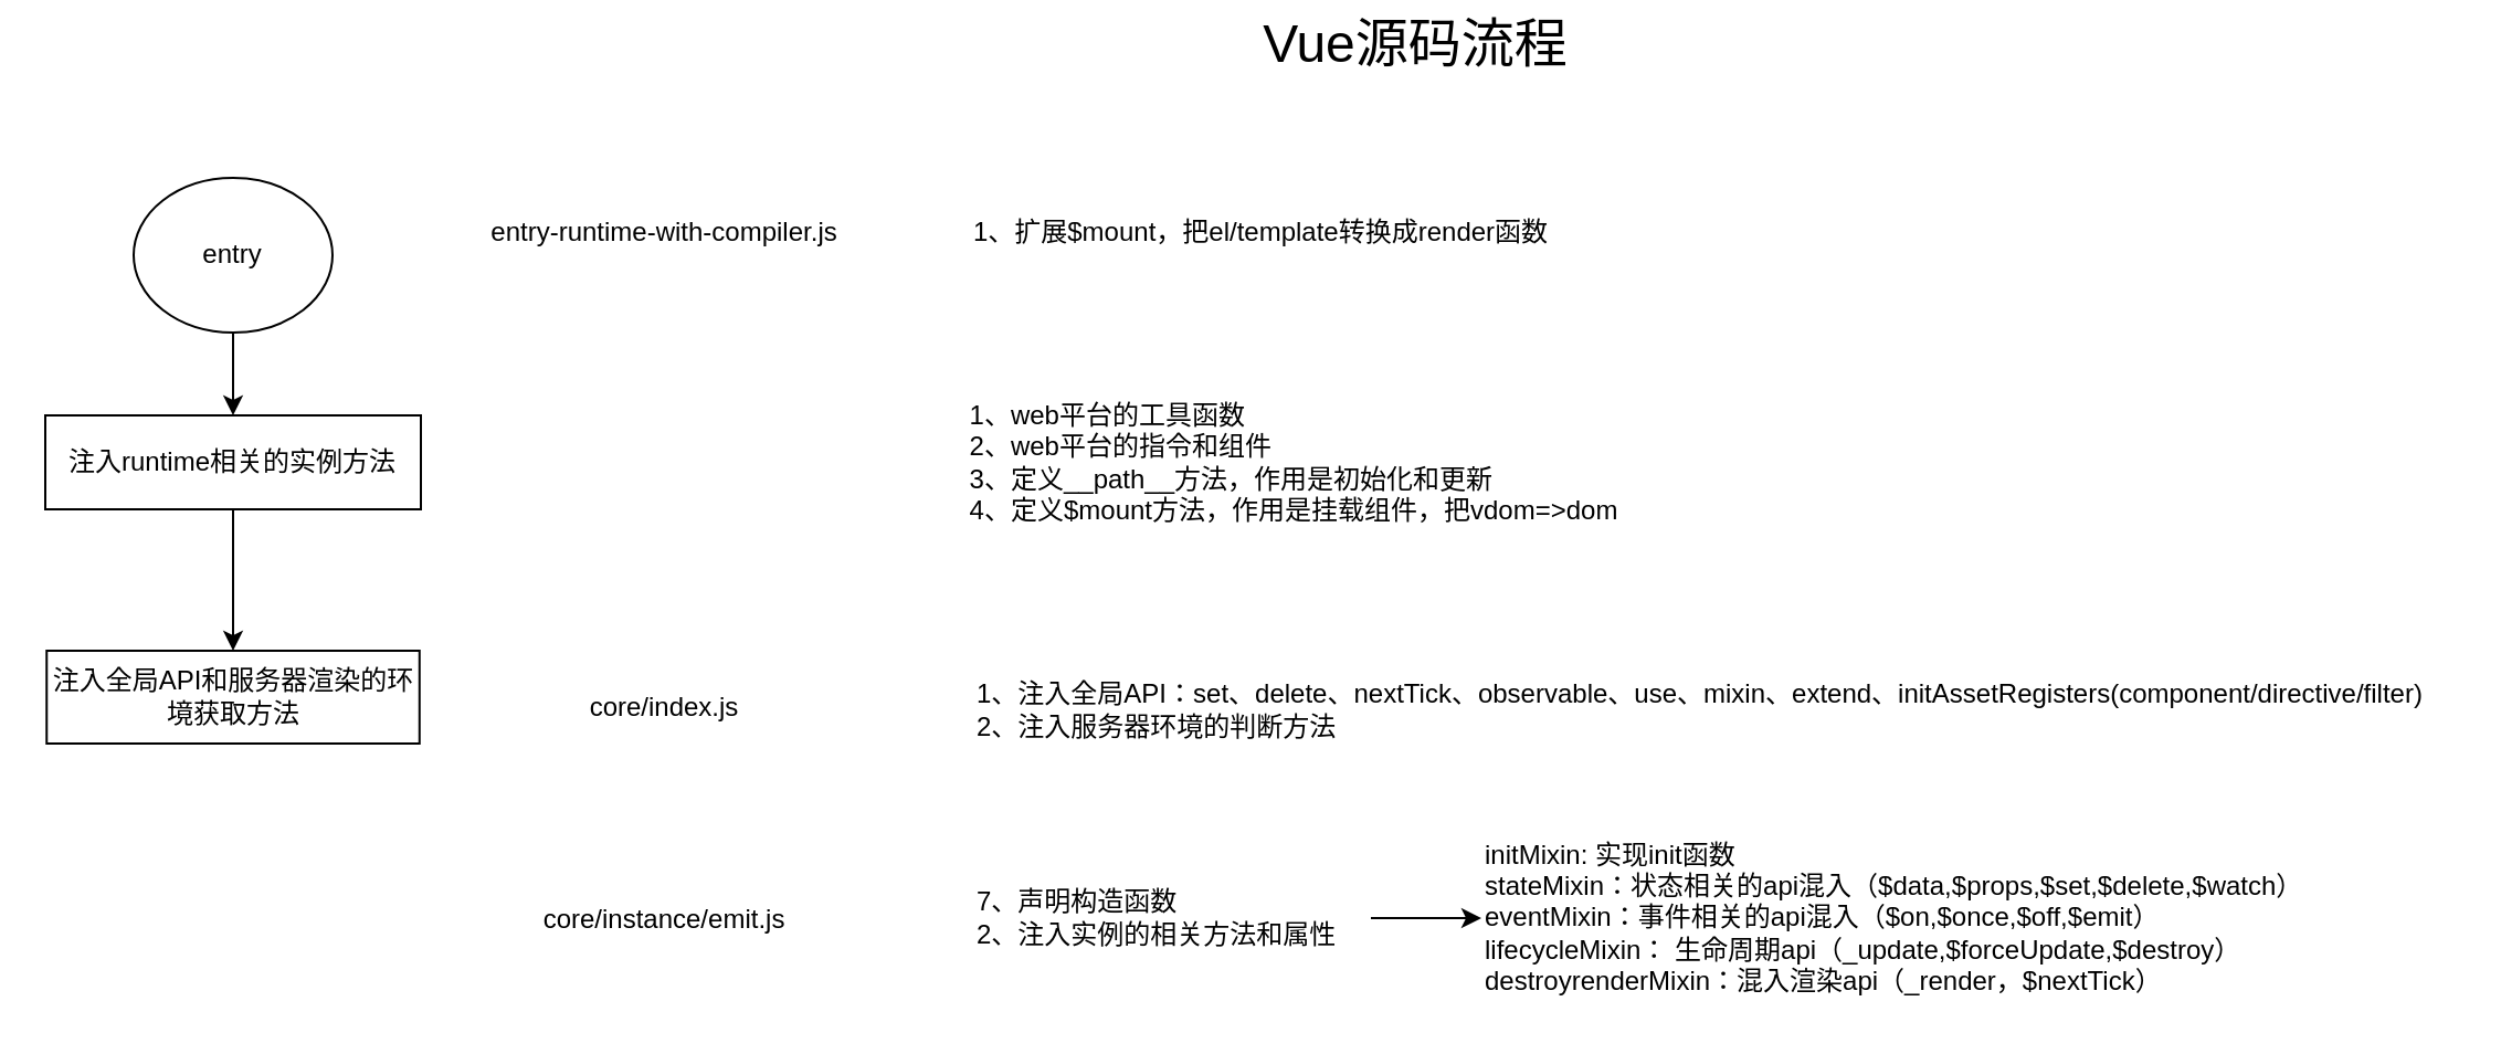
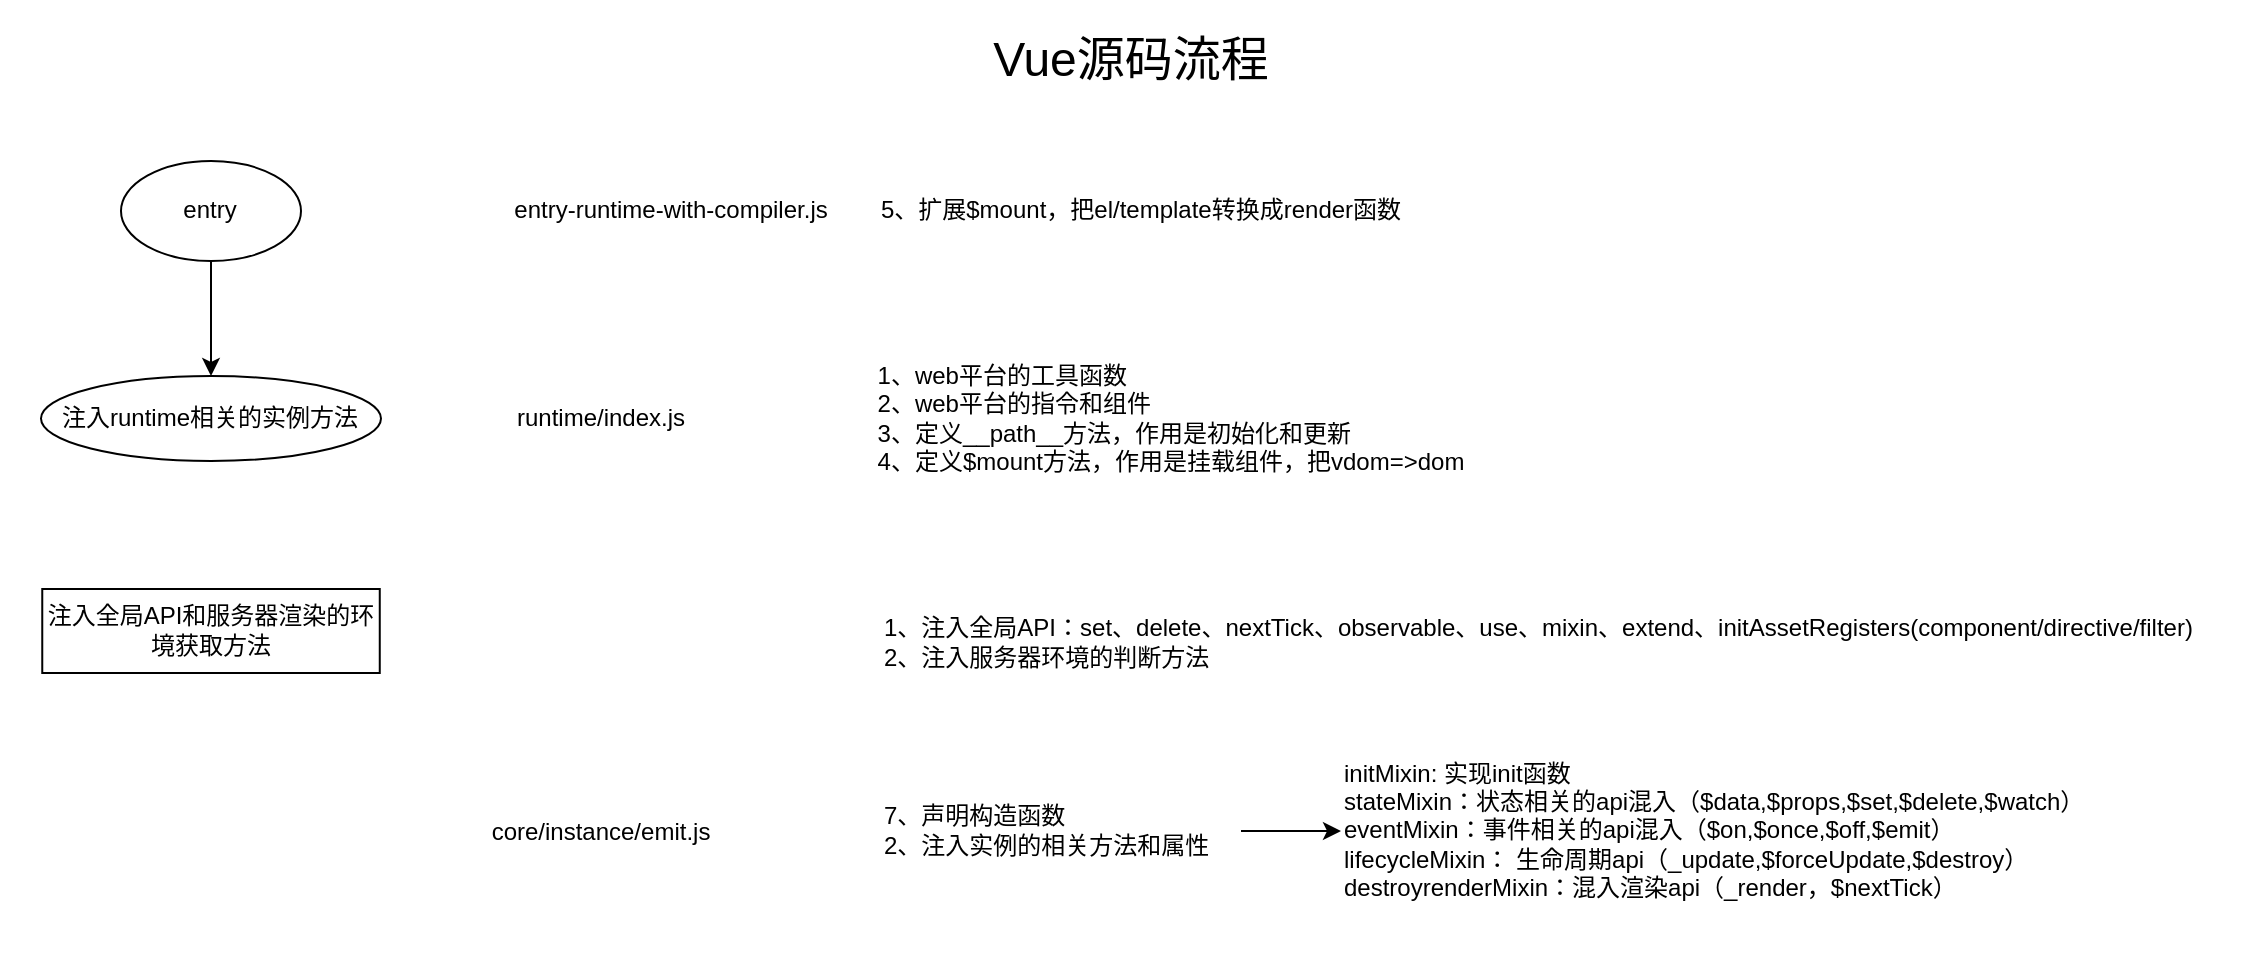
- <mxCell id="2" value="&lt;span style=&quot;font-size: 24px&quot;&gt;Vue源码流程&lt;/span&gt;" style="text;html=1;align=center;verticalAlign=middle;resizable=0;points=[];autosize=1;" vertex="1" parent="1"><mxGeometry x="565" y="10" width="150" height="20" as="geometry" /></mxCell>
+ <mxCell id="2" value="&lt;span style=&quot;font-size: 24px&quot;&gt;Vue源码流程&lt;/span&gt;" style="text;html=1;align=center;verticalAlign=middle;resizable=0;points=[];autosize=1;" vertex="1" parent="1"><mxGeometry x="490" y="20" width="150" height="20" as="geometry" /></mxCell>
- <mxCell id="7" value="entry-runtime-with-compiler.js" style="text;html=1;align=center;verticalAlign=middle;resizable=0;points=[];autosize=1;" vertex="1" parent="1"><mxGeometry x="215" y="95" width="170" height="20" as="geometry" /></mxCell>
+ <mxCell id="7" value="entry-runtime-with-compiler.js" style="text;html=1;align=center;verticalAlign=middle;resizable=0;points=[];autosize=1;" vertex="1" parent="1"><mxGeometry x="250" y="95" width="170" height="20" as="geometry" /></mxCell>
- <mxCell id="8" value="1、扩展$mount，把el/template转换成render函数" style="text;html=1;align=center;verticalAlign=middle;resizable=0;points=[];autosize=1;" vertex="1" parent="1"><mxGeometry x="430" y="95" width="280" height="20" as="geometry" /></mxCell>
+ <mxCell id="8" value="5、扩展$mount，把el/template转换成render函数" style="text;html=1;align=center;verticalAlign=middle;resizable=0;points=[];autosize=1;" vertex="1" parent="1"><mxGeometry x="430" y="95" width="280" height="20" as="geometry" /></mxCell>
- <mxCell id="4" value="entry" style="ellipse;whiteSpace=wrap;html=1;" vertex="1" parent="1"><mxGeometry x="60" y="80" width="90" height="70" as="geometry" /></mxCell>
+ <mxCell id="4" value="entry" style="ellipse;whiteSpace=wrap;html=1;" vertex="1" parent="1"><mxGeometry x="60" y="80" width="90" height="50" as="geometry" /></mxCell>
- <mxCell id="6" value="注入runtime相关的实例方法" style="rounded=0;whiteSpace=wrap;html=1;" vertex="1" parent="1"><mxGeometry x="20" y="187.5" width="170" height="42.5" as="geometry" /></mxCell>
+ <mxCell id="6" value="注入runtime相关的实例方法" style="ellipse;whiteSpace=wrap;html=1;" vertex="1" parent="1"><mxGeometry x="20" y="187.5" width="170" height="42.5" as="geometry" /></mxCell>
+ <mxCell id="9" value="runtime/index.js" style="text;html=1;align=center;verticalAlign=middle;resizable=0;points=[];autosize=1;" vertex="1" parent="1"><mxGeometry x="250" y="198.75" width="100" height="20" as="geometry" /></mxCell>
- <mxCell id="5" style="edgeStyle=orthogonalEdgeStyle;rounded=0;orthogonalLoop=1;jettySize=auto;html=1;entryX=0.5;entryY=0;entryDx=0;entryDy=0;" edge="1" parent="1" source="6" target="11"><mxGeometry relative="1" as="geometry" /></mxCell>
- <mxCell id="12" value="core/index.js" style="text;html=1;align=center;verticalAlign=middle;resizable=0;points=[];autosize=1;" vertex="1" parent="1"><mxGeometry x="260" y="310" width="80" height="20" as="geometry" /></mxCell>
